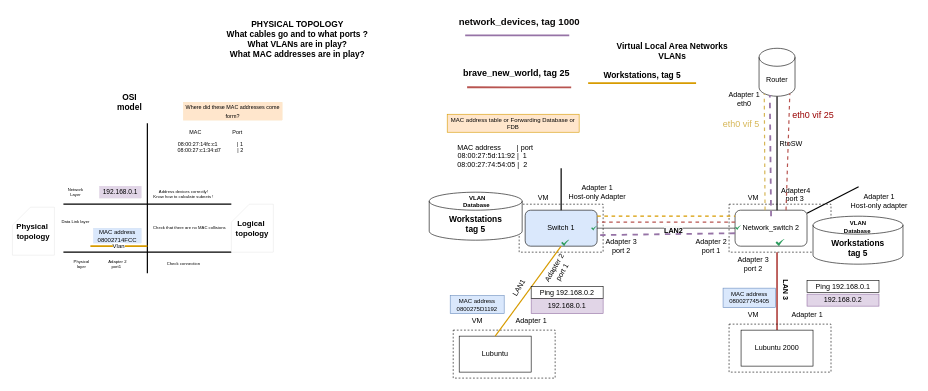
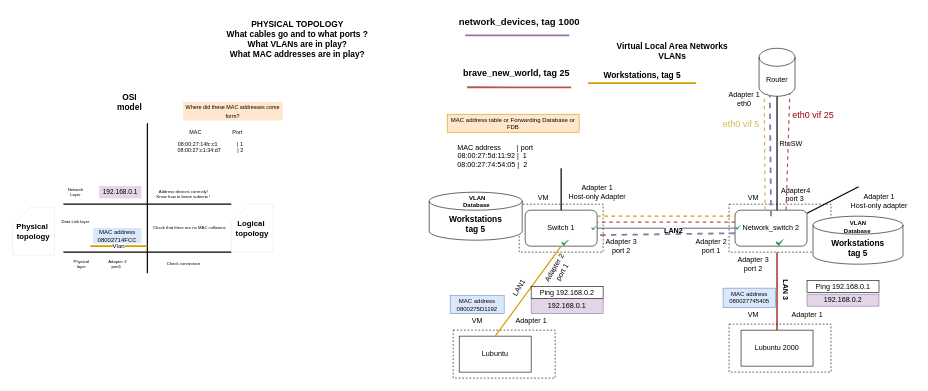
- <mxCell id="69" value="Address devices correctly!&lt;br style=&quot;font-size: 7px;&quot;&gt;Know how to calculate subnets !" style="text;html=1;align=center;verticalAlign=middle;resizable=0;points=[];autosize=1;strokeColor=none;fillColor=none;fontSize=7;" parent="1" vertex="1"><mxGeometry x="245" y="308" width="120" height="30" as="geometry" /></mxCell>
+ <mxCell id="69" value="Address devices correctly!&lt;br style=&quot;font-size: 7px;&quot;&gt;Know how to brave subnets !" style="text;html=1;align=center;verticalAlign=middle;resizable=0;points=[];autosize=1;strokeColor=none;fillColor=none;fontSize=7;" parent="1" vertex="1"><mxGeometry x="245" y="308" width="120" height="30" as="geometry" /></mxCell>
- <mxCell id="2" value="Switch 1" style="rounded=1;whiteSpace=wrap;html=1;fillColor=#dae8fc;" parent="1" vertex="1"><mxGeometry x="875" y="350" width="120" height="60" as="geometry" /></mxCell>
+ <mxCell id="2" value="Switch 1" style="rounded=1;whiteSpace=wrap;html=1;" parent="1" vertex="1"><mxGeometry x="875" y="350" width="120" height="60" as="geometry" /></mxCell>
